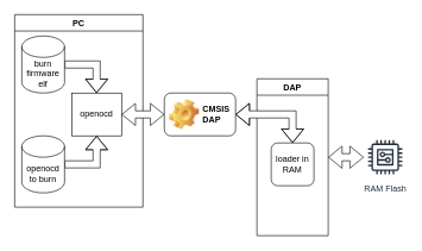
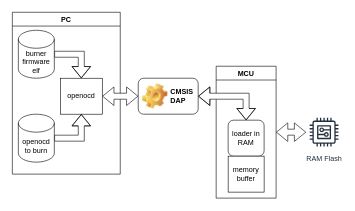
- <mxCell id="6" value="burn&lt;br&gt;firmware&lt;br&gt;elf" style="shape=cylinder3;whiteSpace=wrap;html=1;boundedLbl=1;backgroundOutline=1;size=15;" parent="3" vertex="1"><mxGeometry x="10" y="30" width="60" height="80" as="geometry" /></mxCell>
+ <mxCell id="6" value="burner&lt;br&gt;firmware&lt;br&gt;elf" style="shape=cylinder3;whiteSpace=wrap;html=1;boundedLbl=1;backgroundOutline=1;size=15;" parent="3" vertex="1"><mxGeometry x="10" y="30" width="60" height="80" as="geometry" /></mxCell>
- <mxCell id="12" value="DAP" style="swimlane;" vertex="1" parent="1"><mxGeometry x="360" y="110" width="100" height="220" as="geometry" /></mxCell>
+ <mxCell id="12" value="MCU" style="swimlane;" vertex="1" parent="1"><mxGeometry x="360" y="110" width="100" height="220" as="geometry" /></mxCell>
+ <mxCell id="14" value="memory buffer" style="rounded=0;whiteSpace=wrap;html=1;" parent="12" vertex="1"><mxGeometry x="20" y="150" width="60" height="60" as="geometry" /></mxCell>
